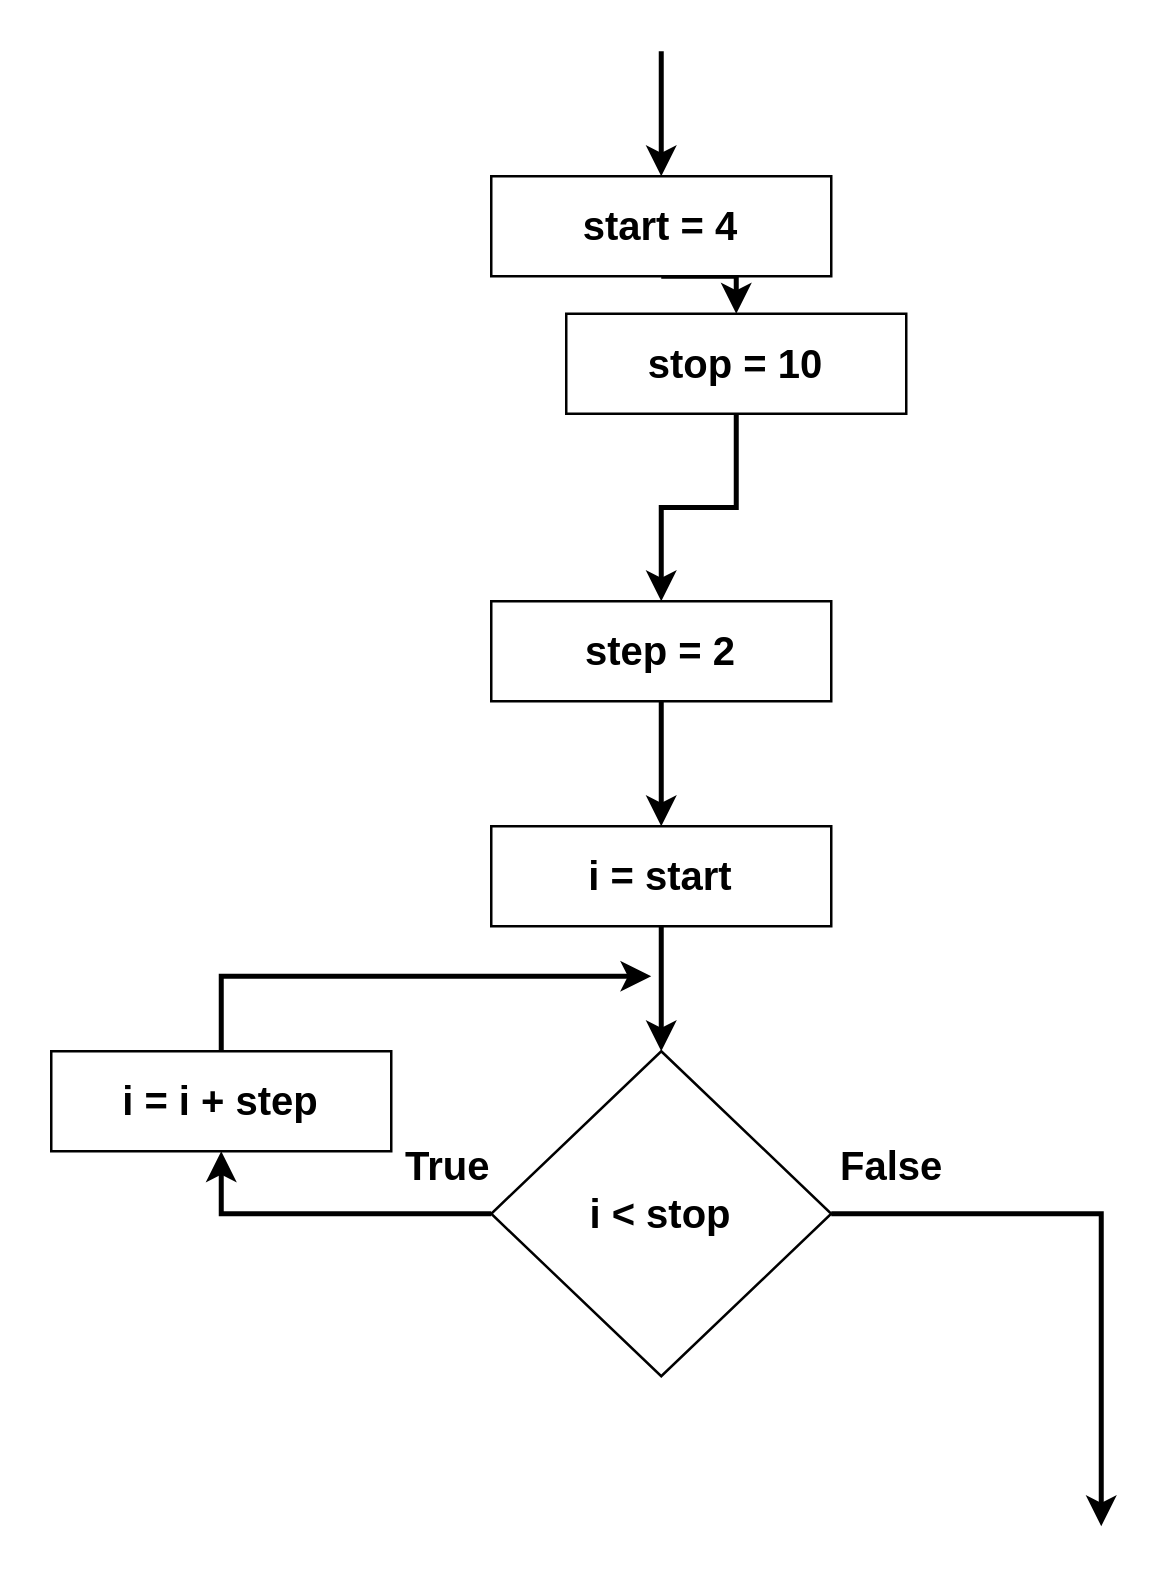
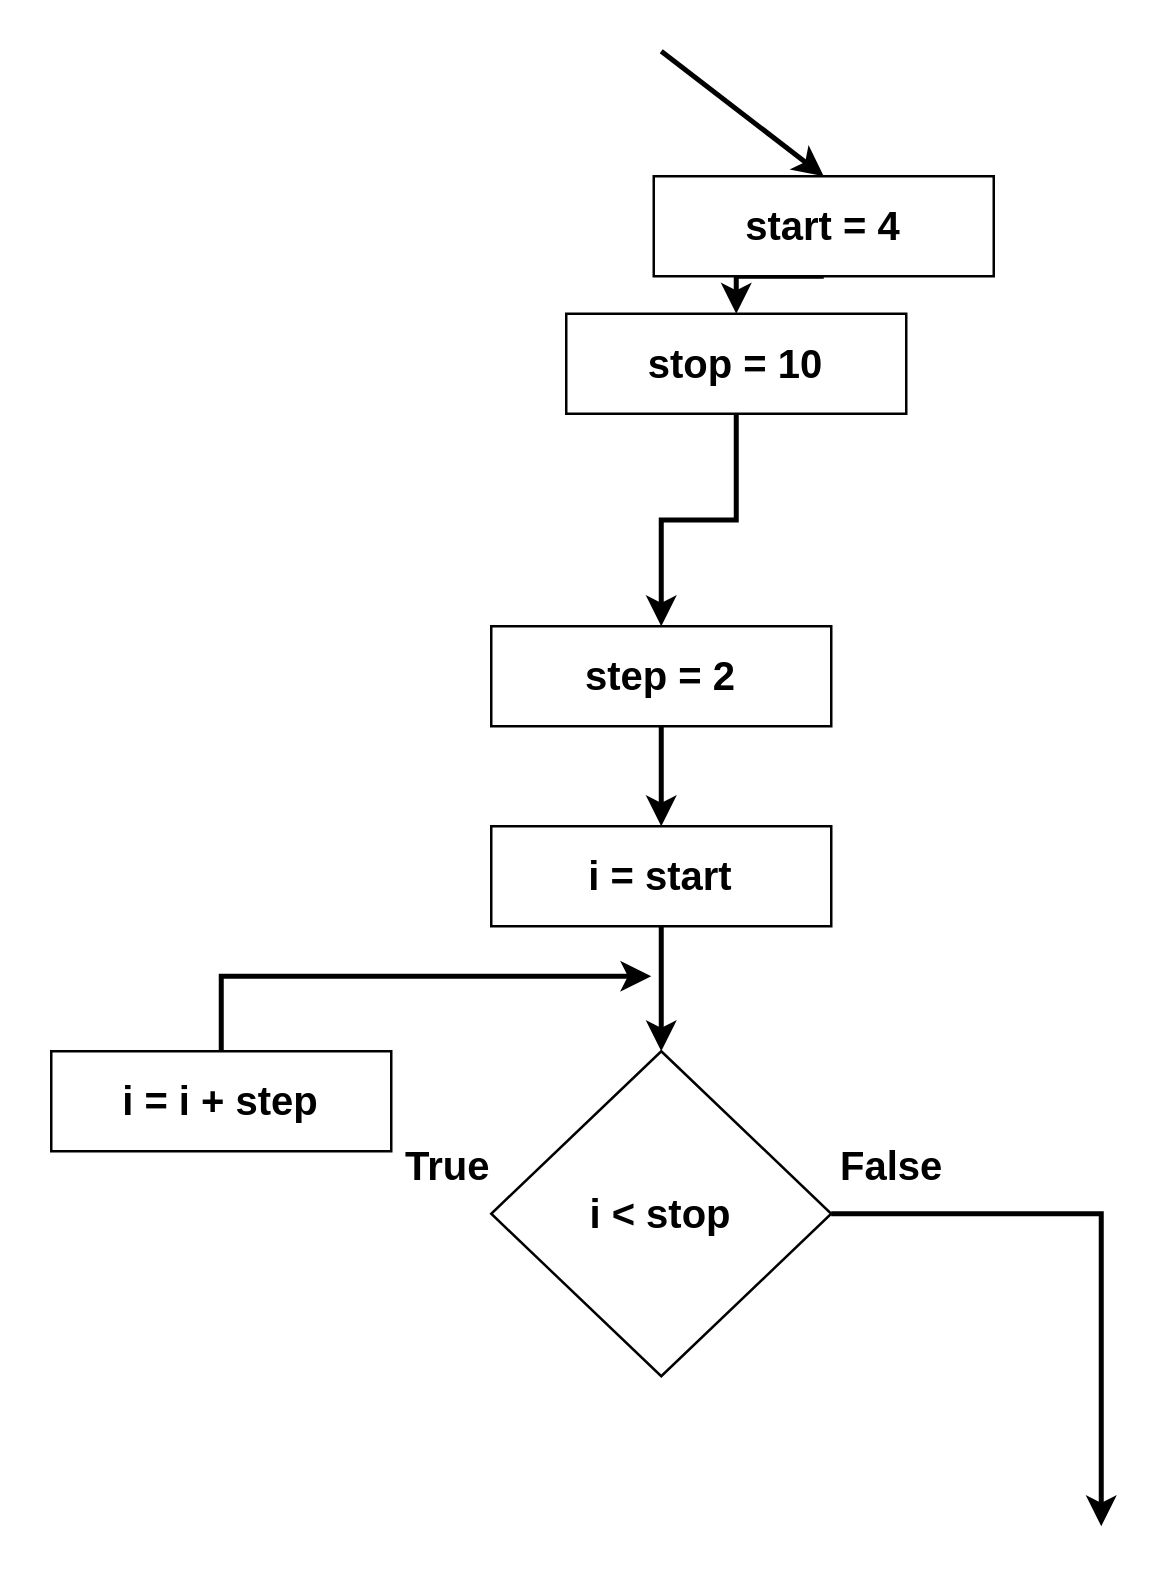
- <mxCell id="5" value="&lt;font style=&quot;font-size: 16px;&quot;&gt;&lt;b&gt;start = 4&lt;/b&gt;&lt;/font&gt;" style="rounded=0;whiteSpace=wrap;html=1;" vertex="1" parent="1"><mxGeometry x="196" y="70" width="136" height="40" as="geometry" /></mxCell>
+ <mxCell id="5" value="&lt;font style=&quot;font-size: 16px;&quot;&gt;&lt;b&gt;start = 4&lt;/b&gt;&lt;/font&gt;" style="rounded=0;whiteSpace=wrap;html=1;" vertex="1" parent="1"><mxGeometry x="261" y="70" width="136" height="40" as="geometry" /></mxCell>
- <mxCell id="7" value="&lt;font style=&quot;font-size: 16px;&quot;&gt;&lt;b&gt;step = 2&lt;/b&gt;&lt;/font&gt;" style="rounded=0;whiteSpace=wrap;html=1;" vertex="1" parent="1"><mxGeometry x="196" y="240" width="136" height="40" as="geometry" /></mxCell>
+ <mxCell id="7" value="&lt;font style=&quot;font-size: 16px;&quot;&gt;&lt;b&gt;step = 2&lt;/b&gt;&lt;/font&gt;" style="rounded=0;whiteSpace=wrap;html=1;" vertex="1" parent="1"><mxGeometry x="196" y="250" width="136" height="40" as="geometry" /></mxCell>
- <mxCell id="11" value="" style="endArrow=classic;html=1;rounded=0;strokeWidth=2;fontSize=16;exitX=0;exitY=0.5;exitDx=0;exitDy=0;entryX=0.5;entryY=1;entryDx=0;entryDy=0;" edge="1" parent="1" source="10" target="12"><mxGeometry width="50" height="50" relative="1" as="geometry"><mxPoint x="240" y="380" as="sourcePoint" /><mxPoint x="70" y="490" as="targetPoint" /><Array as="points"><mxPoint x="88" y="485" /></Array></mxGeometry></mxCell>
